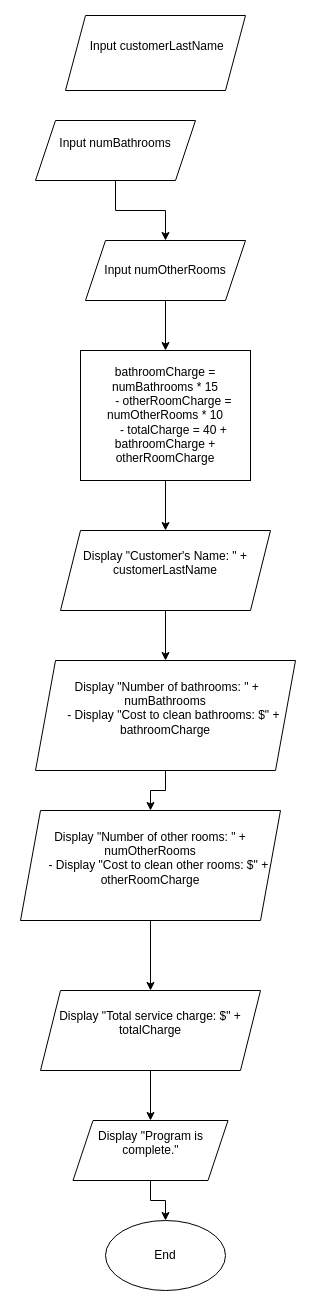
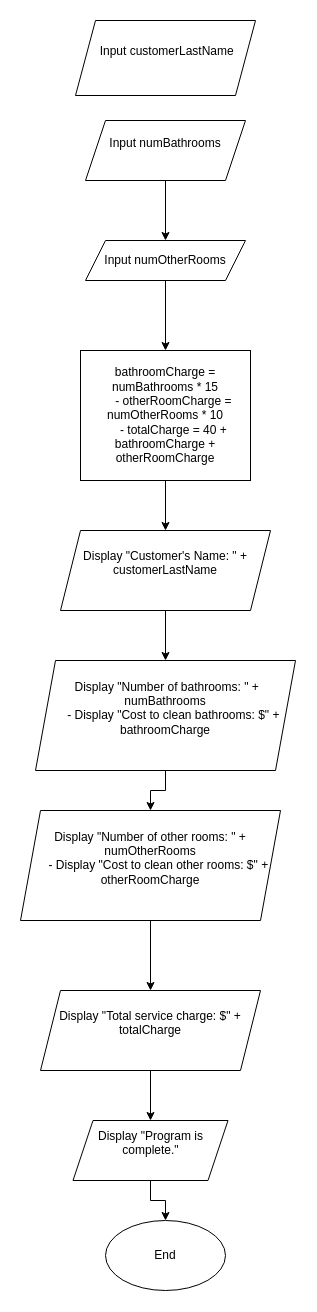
- <mxCell id="2" value="&lt;div&gt;&amp;nbsp;Input customerLastName&lt;/div&gt;&lt;div&gt;&lt;br&gt;&lt;/div&gt;" style="shape=parallelogram;perimeter=parallelogramPerimeter;whiteSpace=wrap;html=1;fixedSize=1;" vertex="1" parent="1"><mxGeometry x="65" y="15" width="180" height="75" as="geometry" /></mxCell>
+ <mxCell id="2" value="&lt;div&gt;&amp;nbsp;Input customerLastName&lt;/div&gt;&lt;div&gt;&lt;br&gt;&lt;/div&gt;" style="shape=parallelogram;perimeter=parallelogramPerimeter;whiteSpace=wrap;html=1;fixedSize=1;" vertex="1" parent="1"><mxGeometry x="75" y="20" width="180" height="75" as="geometry" /></mxCell>
- <mxCell id="4" value="&lt;div&gt;Input numBathrooms&lt;/div&gt;&lt;div&gt;&lt;br&gt;&lt;/div&gt;" style="shape=parallelogram;perimeter=parallelogramPerimeter;whiteSpace=wrap;html=1;fixedSize=1;" vertex="1" parent="1"><mxGeometry x="35" y="120" width="160" height="60" as="geometry" /></mxCell>
+ <mxCell id="4" value="&lt;div&gt;Input numBathrooms&lt;/div&gt;&lt;div&gt;&lt;br&gt;&lt;/div&gt;" style="shape=parallelogram;perimeter=parallelogramPerimeter;whiteSpace=wrap;html=1;fixedSize=1;" vertex="1" parent="1"><mxGeometry x="85" y="120" width="160" height="60" as="geometry" /></mxCell>
- <mxCell id="6" value="Input numOtherRooms" style="shape=parallelogram;perimeter=parallelogramPerimeter;whiteSpace=wrap;html=1;fixedSize=1;" vertex="1" parent="1"><mxGeometry x="85" y="240" width="160" height="60" as="geometry" /></mxCell>
+ <mxCell id="6" value="Input numOtherRooms" style="shape=parallelogram;perimeter=parallelogramPerimeter;whiteSpace=wrap;html=1;fixedSize=1;" vertex="1" parent="1"><mxGeometry x="85" y="240" width="160" height="40" as="geometry" /></mxCell>
